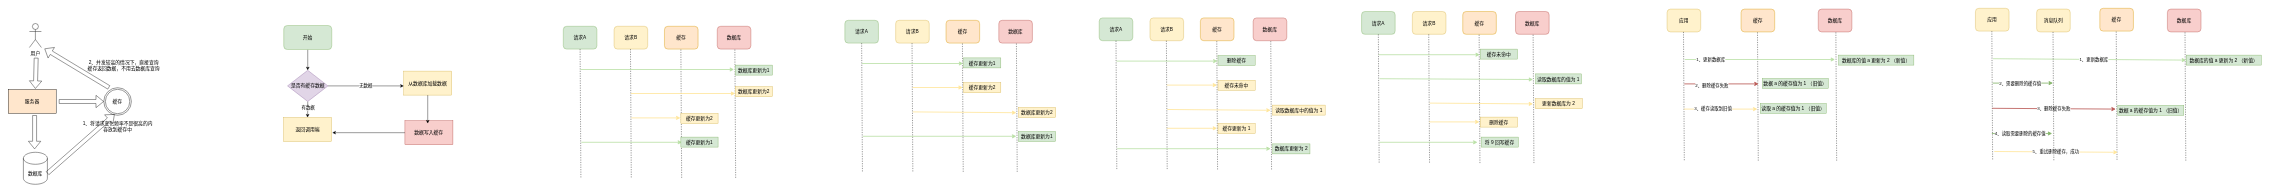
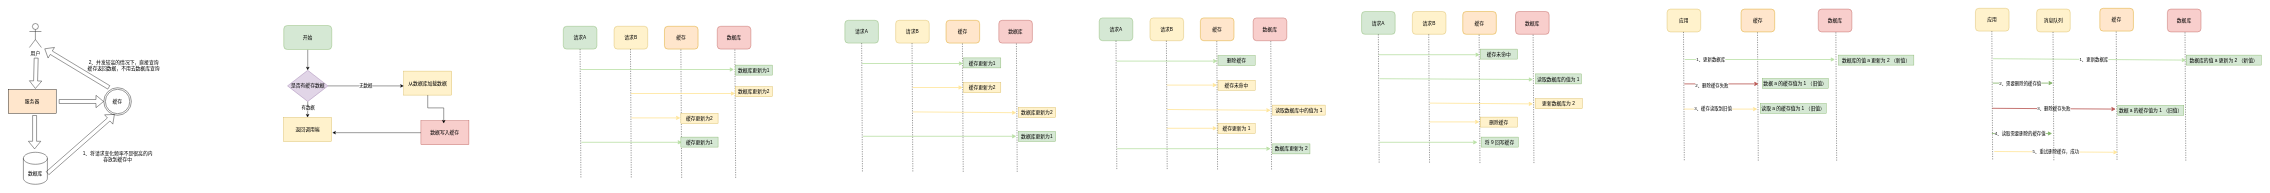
- <mxCell id="11" value="1、将请求变化频率不是很高的内容放到缓存中" style="text;html=1;strokeColor=none;fillColor=none;align=center;verticalAlign=middle;whiteSpace=wrap;rounded=0;" parent="1" vertex="1"><mxGeometry x="202" y="301" width="184" height="30" as="geometry" /></mxCell>
+ <mxCell id="11" value="1、将请求变化频率不是很高的内容放到缓存中" style="text;html=1;strokeColor=none;fillColor=none;align=center;verticalAlign=middle;whiteSpace=wrap;rounded=0;" parent="1" vertex="1"><mxGeometry x="202" y="376" width="184" height="30" as="geometry" /></mxCell>
- <mxCell id="19" value="数据写入缓存" style="rounded=0;whiteSpace=wrap;html=1;fillColor=#f8cecc;strokeColor=#b85450;" vertex="1" parent="1"><mxGeometry x="1012" y="301" width="120" height="60" as="geometry" /></mxCell>
+ <mxCell id="19" value="数据写入缓存" style="rounded=0;whiteSpace=wrap;html=1;fillColor=#f8cecc;strokeColor=#b85450;" vertex="1" parent="1"><mxGeometry x="1052" y="301" width="120" height="60" as="geometry" /></mxCell>
